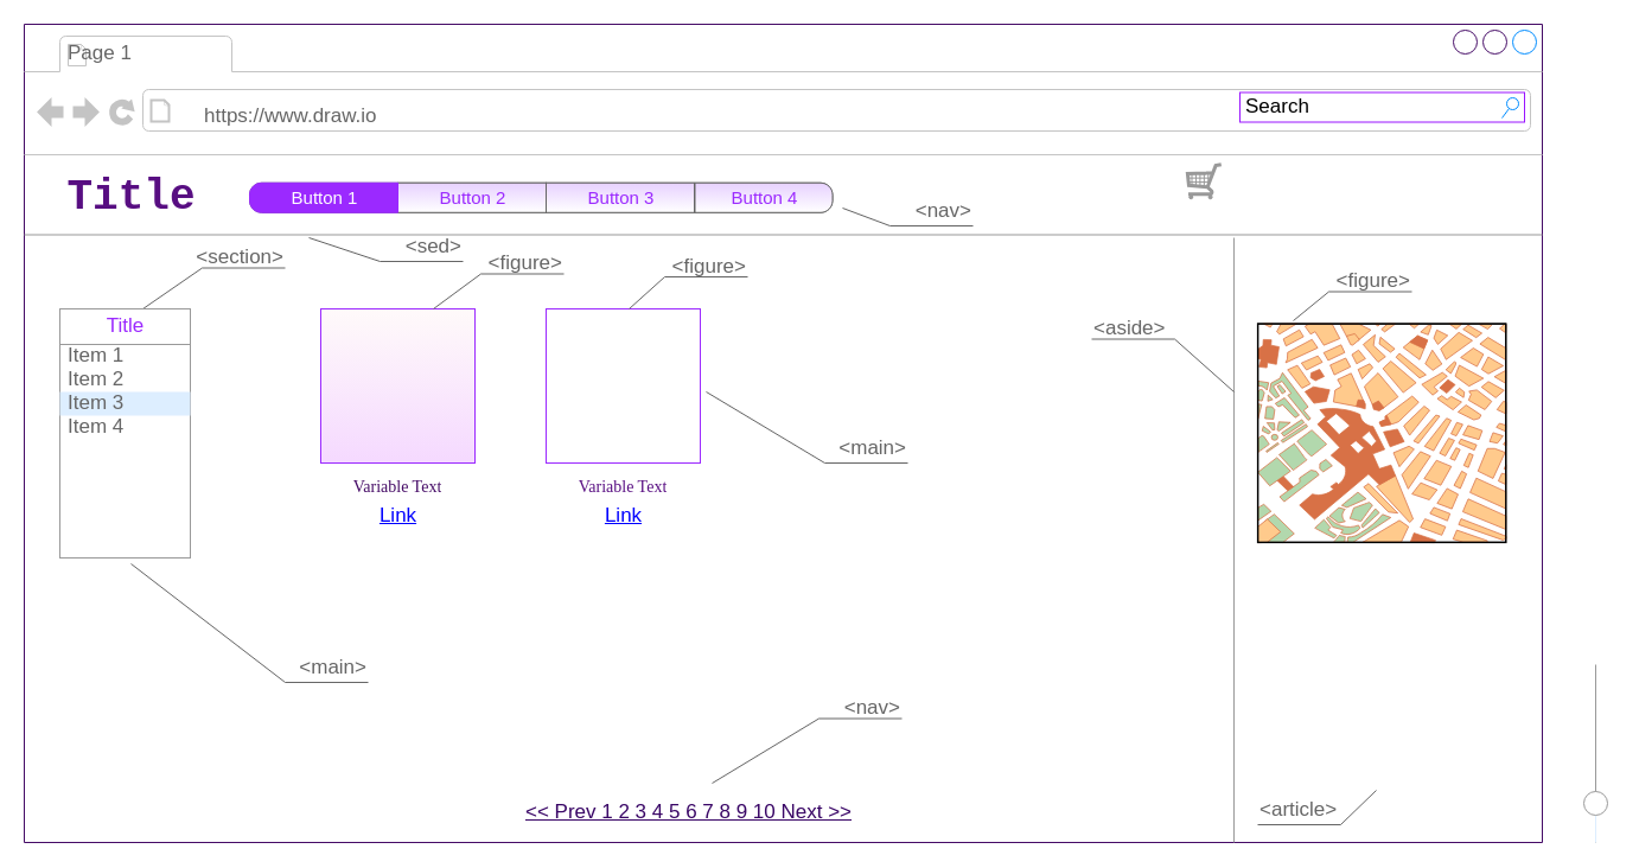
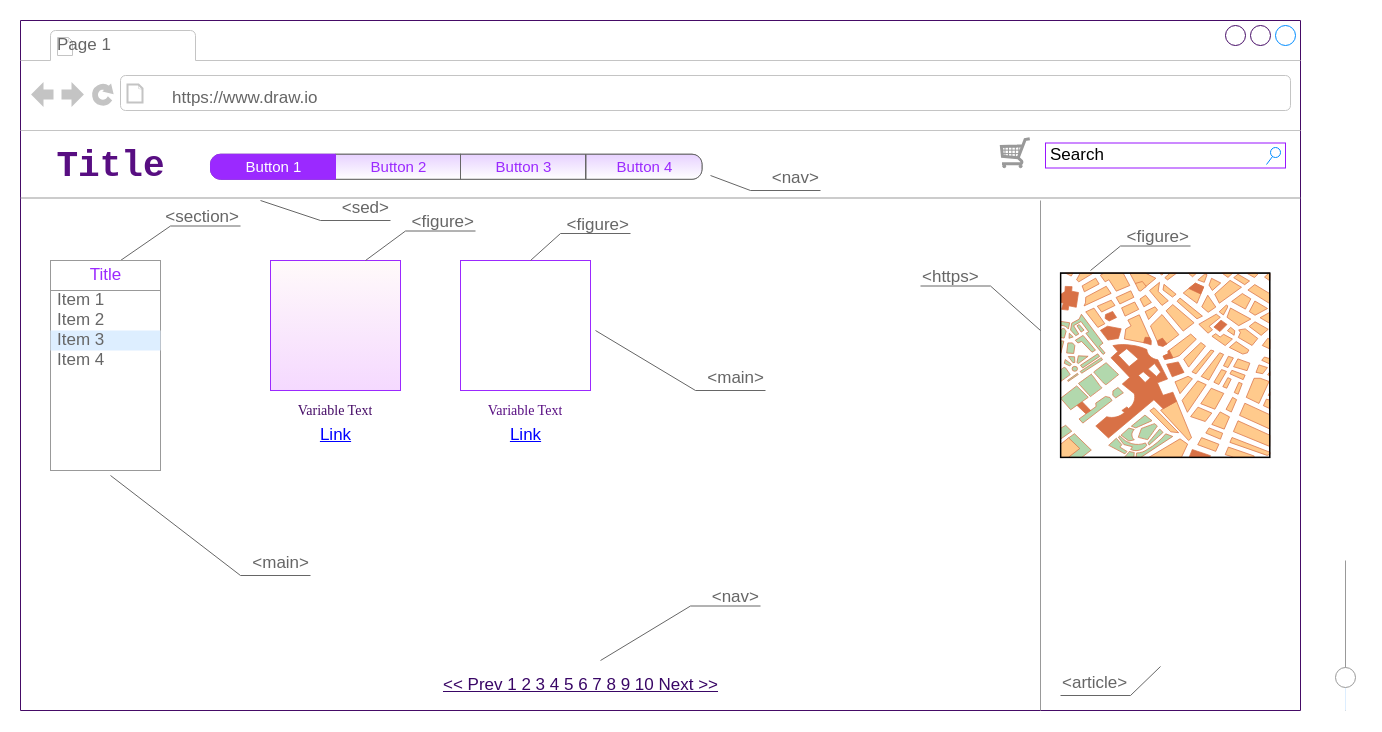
- <mxCell id="5" value="Search" style="strokeWidth=1;shadow=0;dashed=0;align=center;html=1;shape=mxgraph.mockup.forms.searchBox;mainText=;strokeColor2=#008cff;fontSize=17;align=left;spacingLeft=3;strokeColor=#9914FF;" vertex="1" parent="2"><mxGeometry x="1025" y="57.5" width="240" height="25" as="geometry" /></mxCell>
+ <mxCell id="5" value="Search" style="strokeWidth=1;shadow=0;dashed=0;align=center;html=1;shape=mxgraph.mockup.forms.searchBox;mainText=;strokeColor2=#008cff;fontSize=17;align=left;spacingLeft=3;strokeColor=#9914FF;" vertex="1" parent="2"><mxGeometry x="1025" y="122.5" width="240" height="25" as="geometry" /></mxCell>
- <mxCell id="31" value="&amp;lt;aside&amp;gt;" style="strokeWidth=1;shadow=0;dashed=0;align=center;html=1;shape=mxgraph.mockup.text.callout;linkText=;textSize=17;textColor=#666666;callDir=NW;callStyle=line;fontSize=17;fontColor=#666666;align=left;verticalAlign=top;strokeColor=#666666;fillColor=#FFFFFF;gradientColor=none;" vertex="1" parent="2"><mxGeometry x="900" y="240" width="120" height="70" as="geometry" /></mxCell>
+ <mxCell id="31" value="&amp;lt;https&amp;gt;" style="strokeWidth=1;shadow=0;dashed=0;align=center;html=1;shape=mxgraph.mockup.text.callout;linkText=;textSize=17;textColor=#666666;callDir=NW;callStyle=line;fontSize=17;fontColor=#666666;align=left;verticalAlign=top;strokeColor=#666666;fillColor=#FFFFFF;gradientColor=none;" vertex="1" parent="2"><mxGeometry x="900" y="240" width="120" height="70" as="geometry" /></mxCell>
